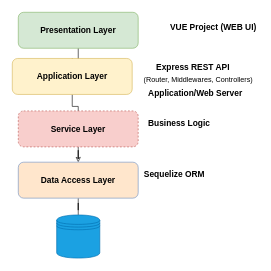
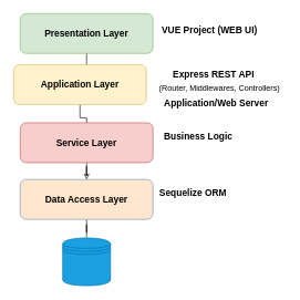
- <mxCell id="11" value="&lt;b&gt;VUE Project (WEB UI)&lt;/b&gt;" style="text;html=1;align=center;verticalAlign=middle;resizable=0;points=[];autosize=1;strokeColor=none;fillColor=none;fontSize=14;" vertex="1" parent="1"><mxGeometry x="274" y="30" width="162" height="29" as="geometry" /></mxCell>
+ <mxCell id="11" value="&lt;b&gt;VUE Project (WEB UI)&lt;/b&gt;" style="text;html=1;align=center;verticalAlign=middle;resizable=0;points=[];autosize=1;strokeColor=none;fillColor=none;fontSize=14;" vertex="1" parent="1"><mxGeometry x="234" y="30" width="162" height="29" as="geometry" /></mxCell>
- <mxCell id="7" value="&lt;b&gt;&lt;font style=&quot;font-size: 14px;&quot;&gt;Service Layer&lt;/font&gt;&lt;/b&gt;" style="rounded=1;whiteSpace=wrap;html=1;fillColor=#f8cecc;strokeColor=#b85450;dashed=1;" vertex="1" parent="1"><mxGeometry x="30" y="184.5" width="200" height="60" as="geometry" /></mxCell>
+ <mxCell id="7" value="&lt;b&gt;&lt;font style=&quot;font-size: 14px;&quot;&gt;Service Layer&lt;/font&gt;&lt;/b&gt;" style="rounded=1;whiteSpace=wrap;html=1;fillColor=#f8cecc;strokeColor=#b85450;" vertex="1" parent="1"><mxGeometry x="30" y="184.5" width="200" height="60" as="geometry" /></mxCell>
